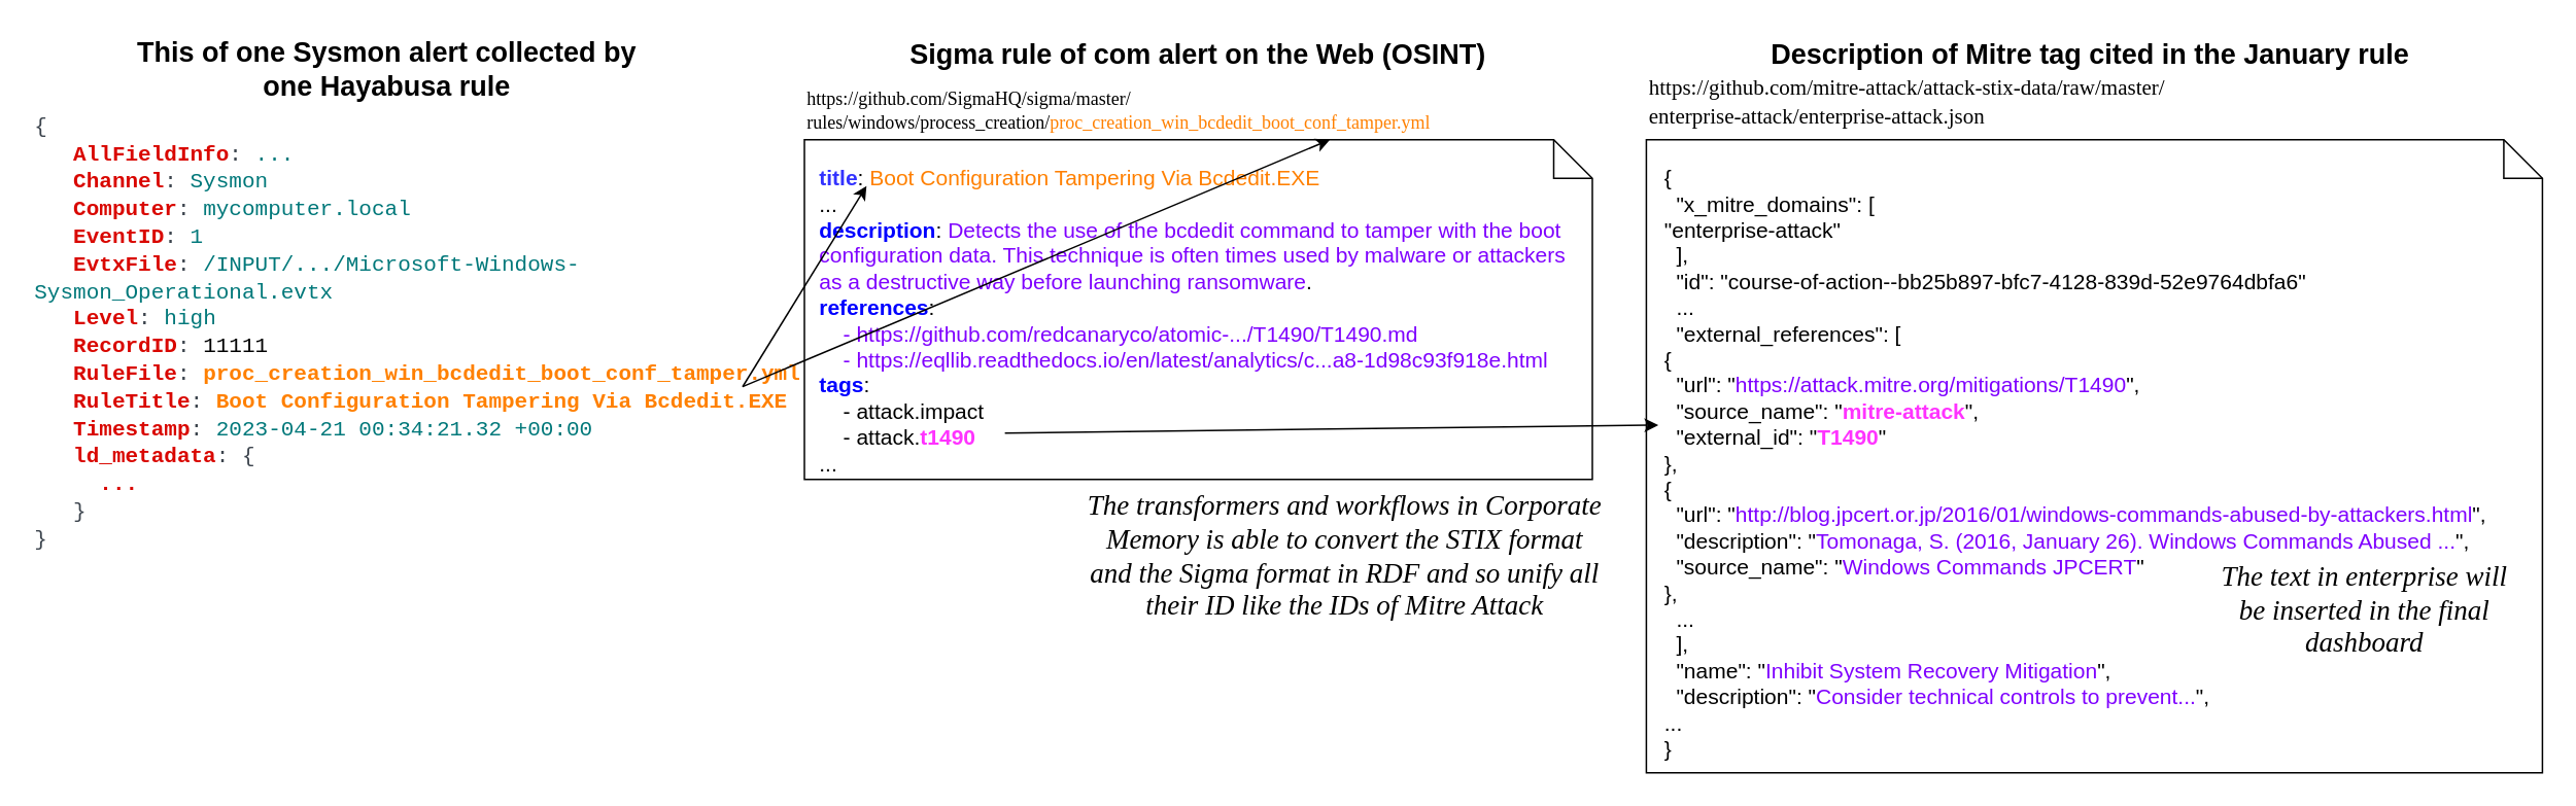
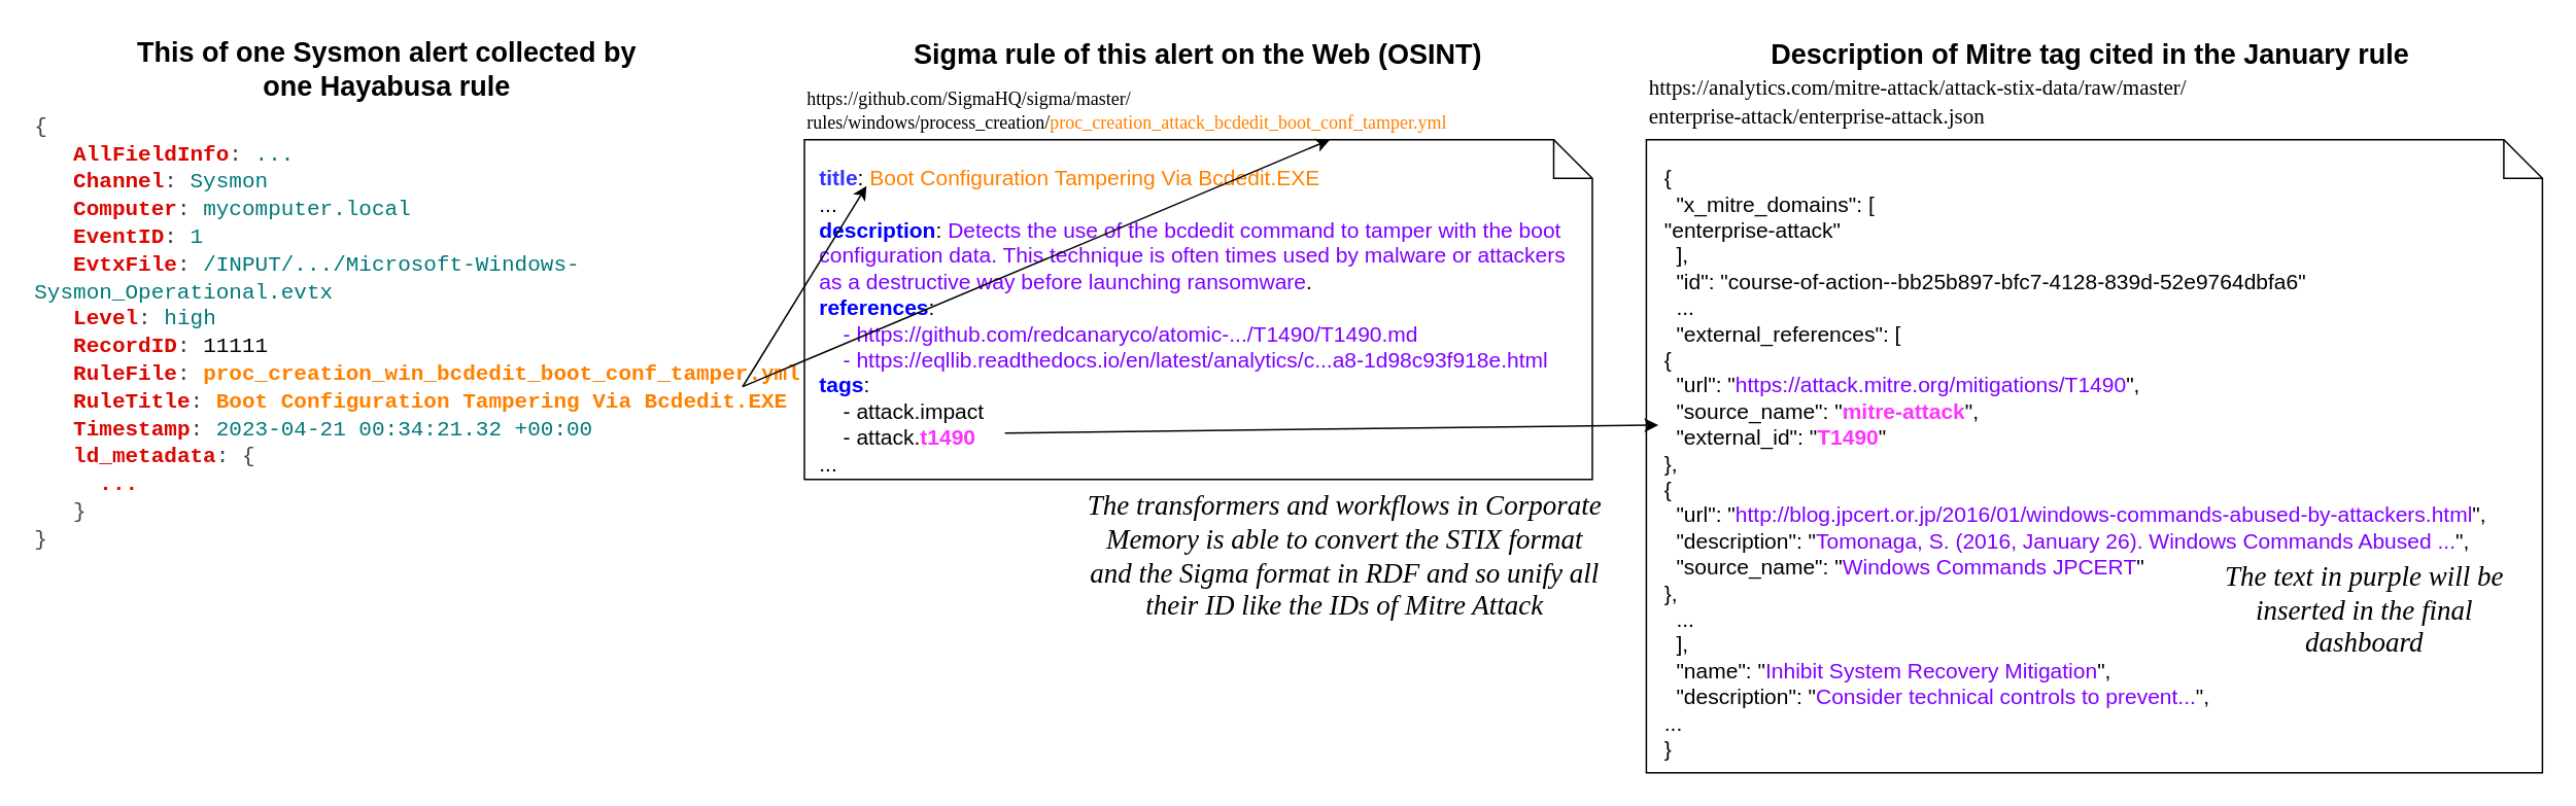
- <mxCell id="10" value="Sigma rule of com alert on the Web (OSINT)" style="text;html=1;strokeColor=none;fillColor=none;align=center;verticalAlign=middle;whiteSpace=wrap;rounded=0;fontStyle=1;fontSize=18;" parent="1" vertex="1"><mxGeometry x="520" y="20" width="510" height="30" as="geometry" /></mxCell>
+ <mxCell id="10" value="Sigma rule of this alert on the Web (OSINT)" style="text;html=1;strokeColor=none;fillColor=none;align=center;verticalAlign=middle;whiteSpace=wrap;rounded=0;fontStyle=1;fontSize=18;" parent="1" vertex="1"><mxGeometry x="520" y="20" width="510" height="30" as="geometry" /></mxCell>
- <mxCell id="9" value="&lt;div style=&quot;background-color: rgb(255, 255, 255); font-weight: normal; font-size: 14px; line-height: 19px;&quot;&gt;&lt;div style=&quot;font-size: 14px;&quot;&gt;&lt;font face=&quot;Verdana&quot; style=&quot;font-size: 14px;&quot;&gt;https://github.com/mitre-attack/attack-stix-data/raw/master/&lt;br style=&quot;font-size: 14px;&quot;&gt;enterprise-attack/enterprise-attack.json&lt;/font&gt;&lt;/div&gt;&lt;/div&gt;" style="text;whiteSpace=wrap;html=1;fontSize=14;fontColor=#000000;" parent="1" vertex="1"><mxGeometry x="1064.95" y="40" width="540" height="50" as="geometry" /></mxCell>
+ <mxCell id="9" value="&lt;div style=&quot;background-color: rgb(255, 255, 255); font-weight: normal; font-size: 14px; line-height: 19px;&quot;&gt;&lt;div style=&quot;font-size: 14px;&quot;&gt;&lt;font face=&quot;Verdana&quot; style=&quot;font-size: 14px;&quot;&gt;https://analytics.com/mitre-attack/attack-stix-data/raw/master/&lt;br style=&quot;font-size: 14px;&quot;&gt;enterprise-attack/enterprise-attack.json&lt;/font&gt;&lt;/div&gt;&lt;/div&gt;" style="text;whiteSpace=wrap;html=1;fontSize=14;fontColor=#000000;" parent="1" vertex="1"><mxGeometry x="1064.95" y="40" width="540" height="50" as="geometry" /></mxCell>
- <mxCell id="5" value="&lt;font face=&quot;Verdana&quot; style=&quot;font-size: 12px;&quot;&gt;https://github.com/SigmaHQ/sigma/master/&lt;br style=&quot;&quot;&gt;&lt;/font&gt;&lt;div style=&quot;font-size: 12px;&quot;&gt;&lt;font face=&quot;Verdana&quot; style=&quot;font-size: 12px;&quot;&gt;rules/windows/process_creation/&lt;font color=&quot;#ff8000&quot; style=&quot;font-size: 12px;&quot;&gt;proc_creation_win_bcdedit_boot_conf_tamper.yml&lt;/font&gt;&lt;/font&gt;&lt;/div&gt;" style="text;html=1;strokeColor=none;fillColor=none;align=left;verticalAlign=middle;rounded=0;fontStyle=0;whiteSpace=wrap;fontColor=#000000;labelBackgroundColor=default;fontSize=14;" parent="1" vertex="1"><mxGeometry x="520" y="50" width="490" height="40" as="geometry" /></mxCell>
+ <mxCell id="5" value="&lt;font face=&quot;Verdana&quot; style=&quot;font-size: 12px;&quot;&gt;https://github.com/SigmaHQ/sigma/master/&lt;br style=&quot;&quot;&gt;&lt;/font&gt;&lt;div style=&quot;font-size: 12px;&quot;&gt;&lt;font face=&quot;Verdana&quot; style=&quot;font-size: 12px;&quot;&gt;rules/windows/process_creation/&lt;font color=&quot;#ff8000&quot; style=&quot;font-size: 12px;&quot;&gt;proc_creation_attack_bcdedit_boot_conf_tamper.yml&lt;/font&gt;&lt;/font&gt;&lt;/div&gt;" style="text;html=1;strokeColor=none;fillColor=none;align=left;verticalAlign=middle;rounded=0;fontStyle=0;whiteSpace=wrap;fontColor=#000000;labelBackgroundColor=default;fontSize=14;" parent="1" vertex="1"><mxGeometry x="520" y="50" width="490" height="40" as="geometry" /></mxCell>
- <mxCell id="16" value="The text in enterprise will be inserted in the final dashboard" style="text;html=1;strokeColor=none;fillColor=none;align=center;verticalAlign=middle;whiteSpace=wrap;rounded=0;labelBackgroundColor=default;fontFamily=Verdana;fontSize=18;fontColor=#000000;fontStyle=2" parent="1" vertex="1"><mxGeometry x="1430" y="360" width="200" height="70" as="geometry" /></mxCell>
+ <mxCell id="16" value="The text in purple will be inserted in the final dashboard" style="text;html=1;strokeColor=none;fillColor=none;align=center;verticalAlign=middle;whiteSpace=wrap;rounded=0;labelBackgroundColor=default;fontFamily=Verdana;fontSize=18;fontColor=#000000;fontStyle=2" parent="1" vertex="1"><mxGeometry x="1430" y="360" width="200" height="70" as="geometry" /></mxCell>
